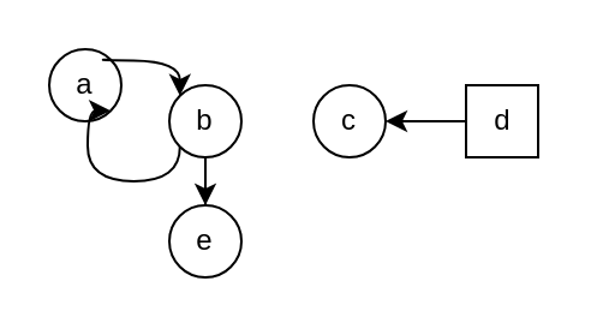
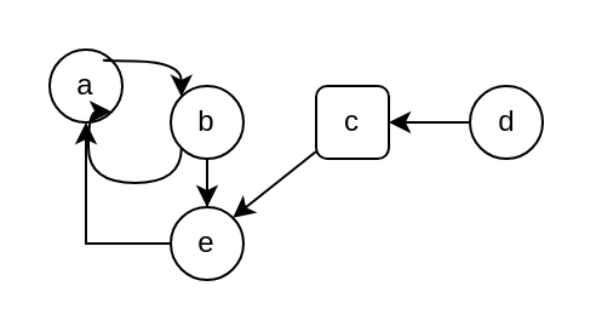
- <mxCell id="7" value="c" style="ellipse;whiteSpace=wrap;html=1;aspect=fixed;" vertex="1" parent="1"><mxGeometry x="130" y="35" width="30" height="30" as="geometry" /></mxCell>
+ <mxCell id="7" value="c" style="whiteSpace=wrap;html=1;aspect=fixed;rounded=1;" vertex="1" parent="1"><mxGeometry x="130" y="35" width="30" height="30" as="geometry" /></mxCell>
- <mxCell id="9" value="d" style="whiteSpace=wrap;html=1;aspect=fixed;rounded=0;" vertex="1" parent="1"><mxGeometry x="193.5" y="35" width="30" height="30" as="geometry" /></mxCell>
+ <mxCell id="9" value="d" style="ellipse;whiteSpace=wrap;html=1;aspect=fixed;" vertex="1" parent="1"><mxGeometry x="193.5" y="35" width="30" height="30" as="geometry" /></mxCell>
+ <mxCell id="6" style="edgeStyle=none;rounded=0;orthogonalLoop=1;jettySize=auto;html=1;entryX=1;entryY=0;entryDx=0;entryDy=0;" edge="1" parent="1" source="7" target="11"><mxGeometry relative="1" as="geometry" /></mxCell>
+ <mxCell id="10" style="rounded=0;orthogonalLoop=1;jettySize=auto;html=1;entryX=0.5;entryY=1;entryDx=0;entryDy=0;edgeStyle=orthogonalEdgeStyle;" edge="1" parent="1" source="11" target="2"><mxGeometry relative="1" as="geometry" /></mxCell>
